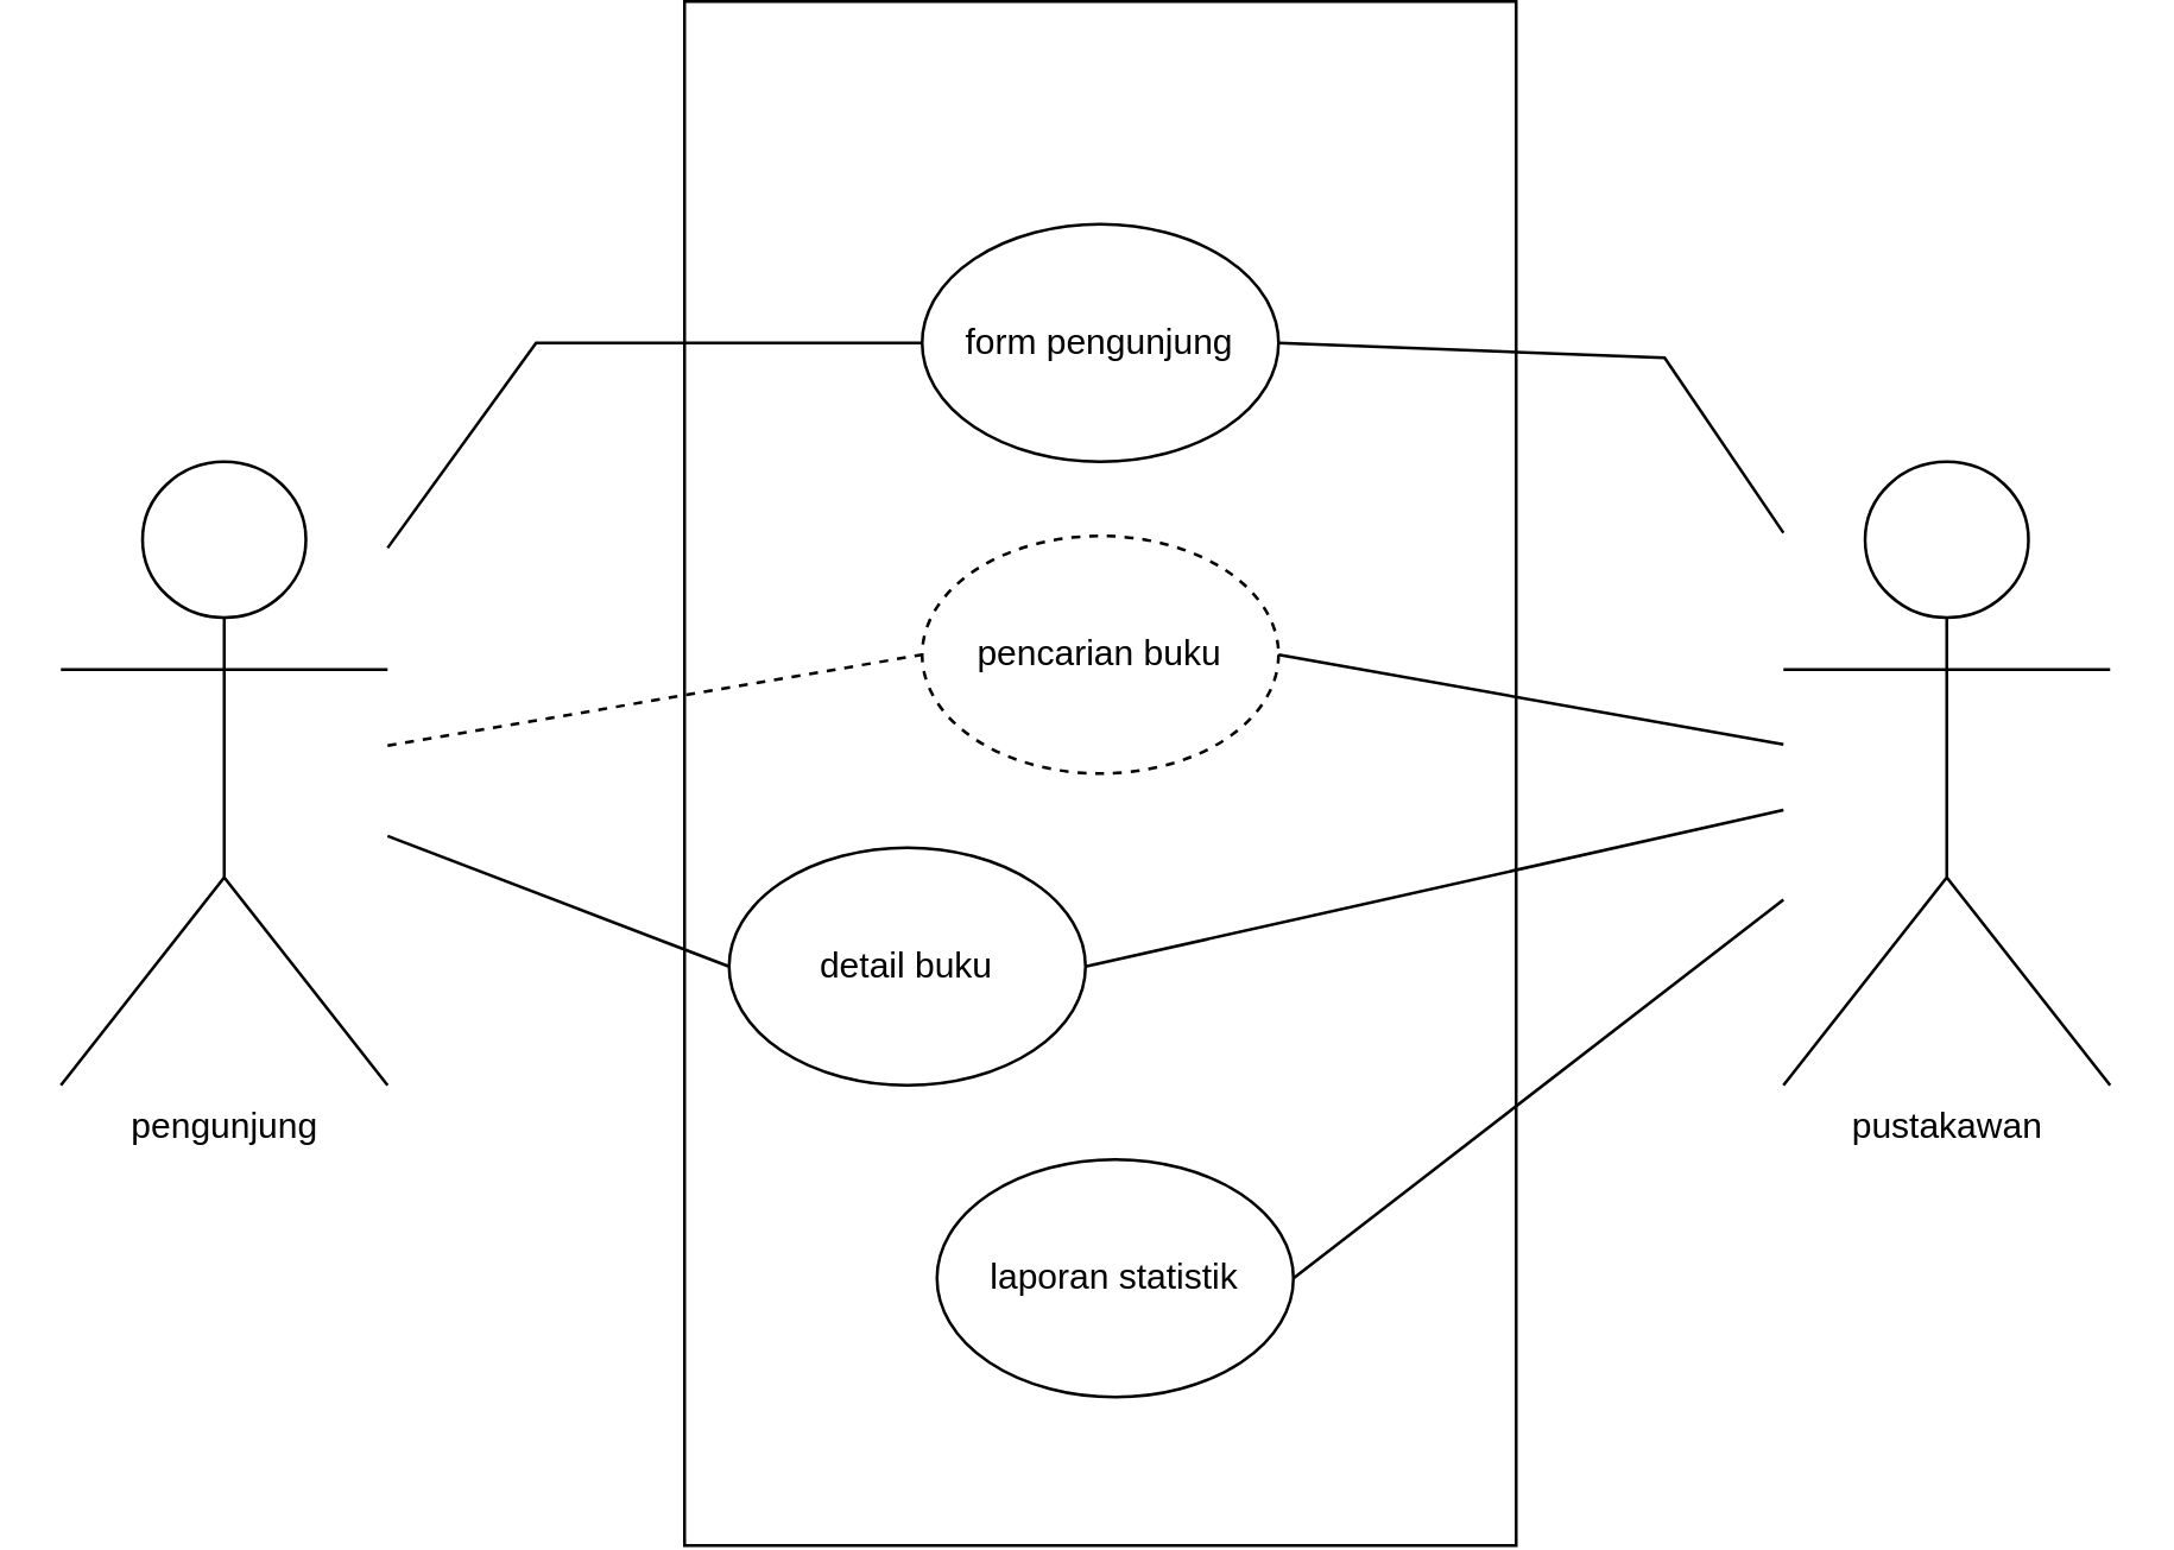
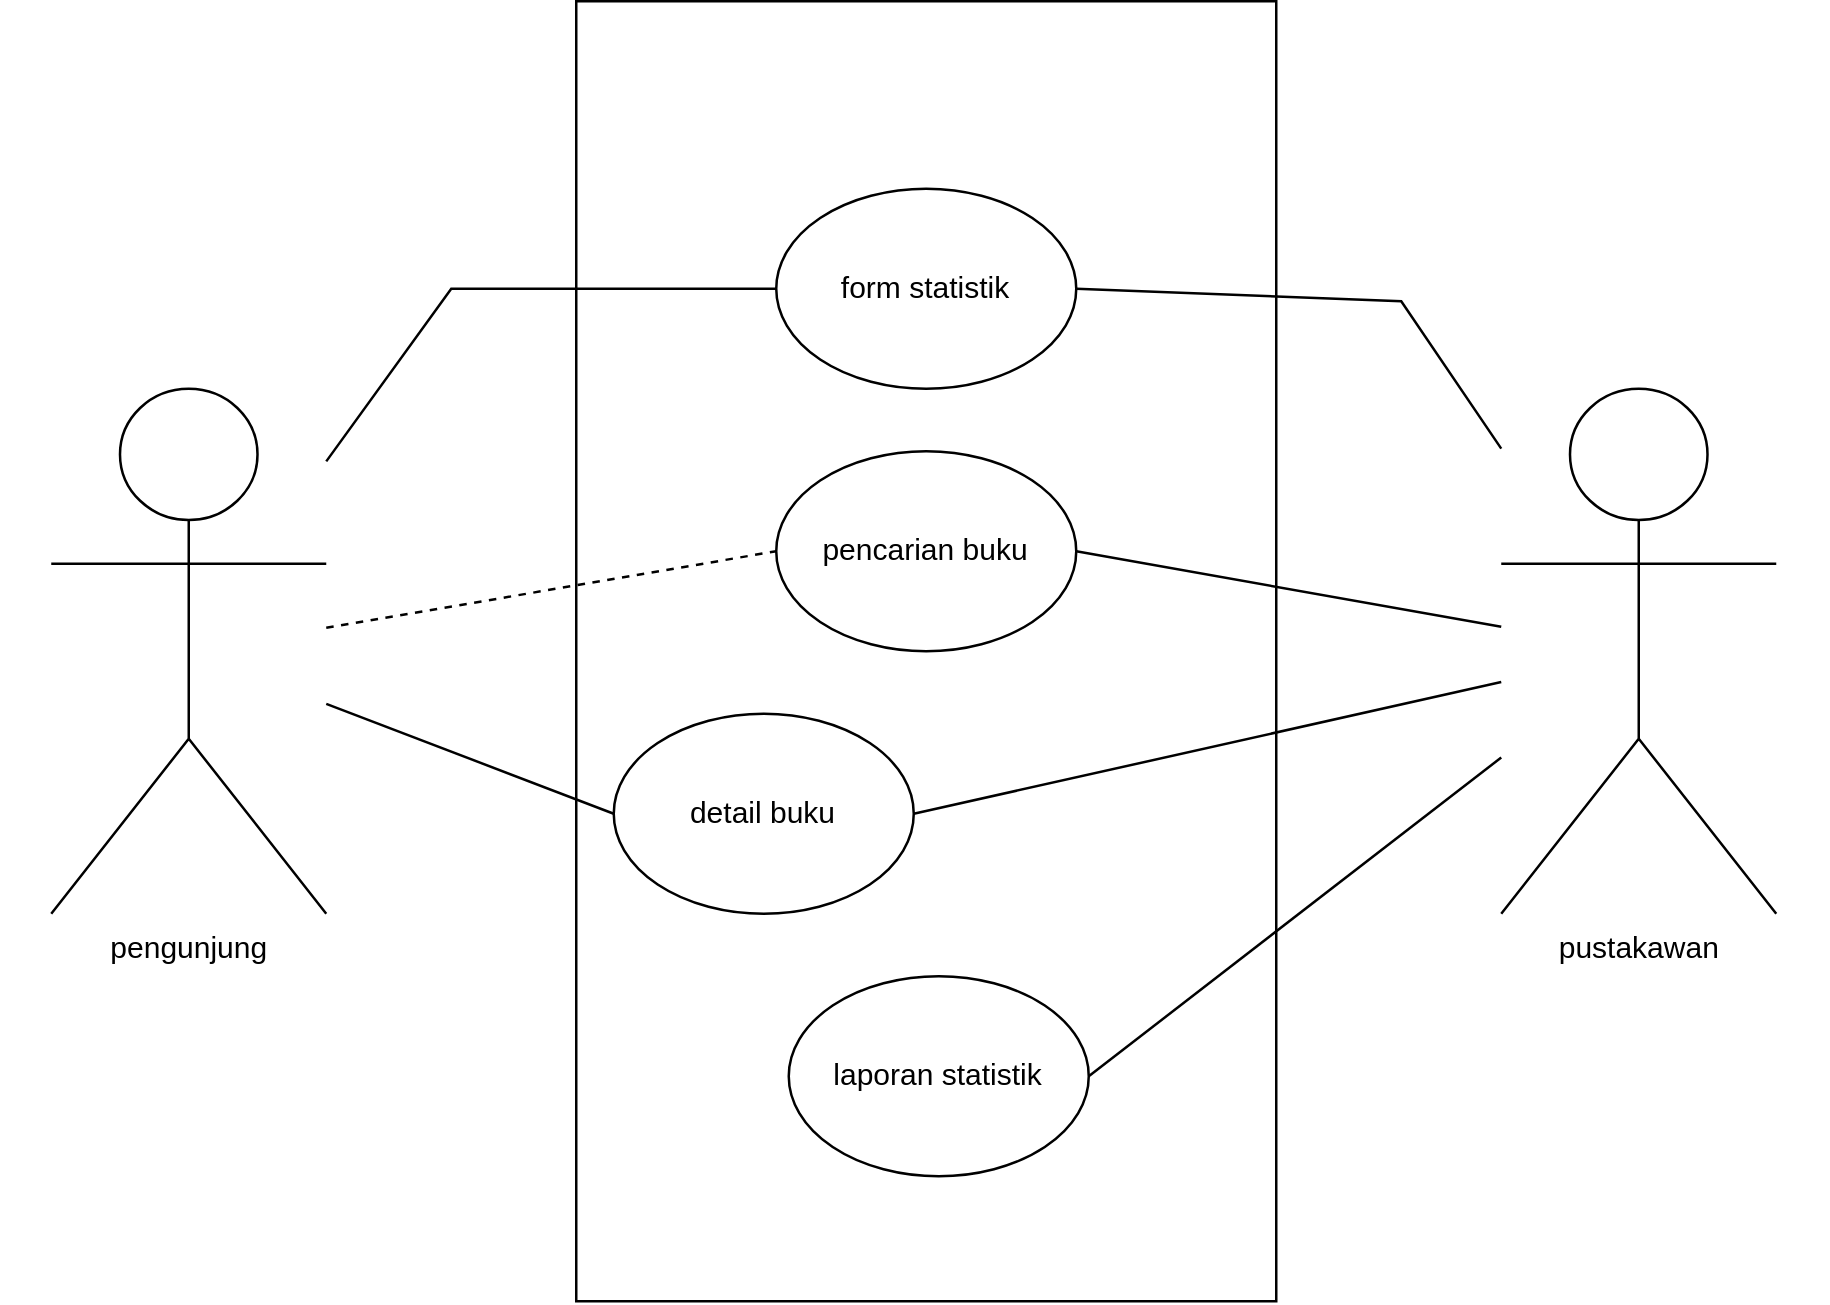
- <mxCell id="5" value="form pengunjung" style="ellipse;whiteSpace=wrap;html=1;" vertex="1" parent="1"><mxGeometry x="310" y="20" width="120" height="80" as="geometry" /></mxCell>
+ <mxCell id="5" value="form statistik" style="ellipse;whiteSpace=wrap;html=1;" vertex="1" parent="1"><mxGeometry x="310" y="20" width="120" height="80" as="geometry" /></mxCell>
- <mxCell id="6" value="pencarian buku" style="ellipse;whiteSpace=wrap;html=1;dashed=1;" vertex="1" parent="1"><mxGeometry x="310" y="125" width="120" height="80" as="geometry" /></mxCell>
+ <mxCell id="6" value="pencarian buku" style="ellipse;whiteSpace=wrap;html=1;" vertex="1" parent="1"><mxGeometry x="310" y="125" width="120" height="80" as="geometry" /></mxCell>
